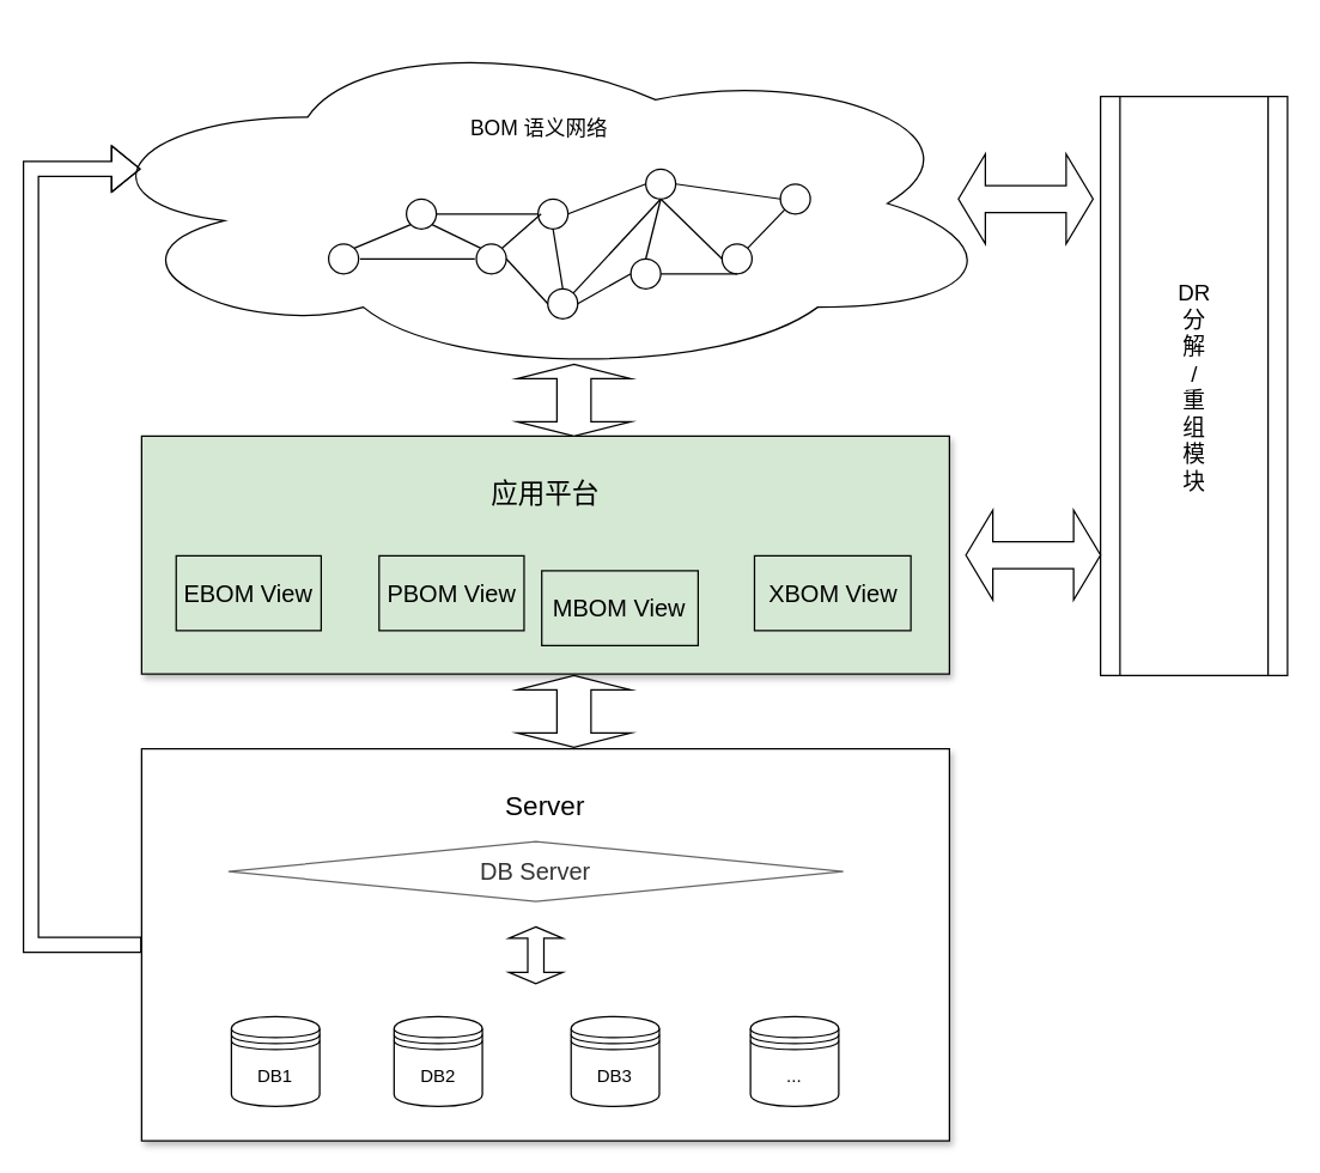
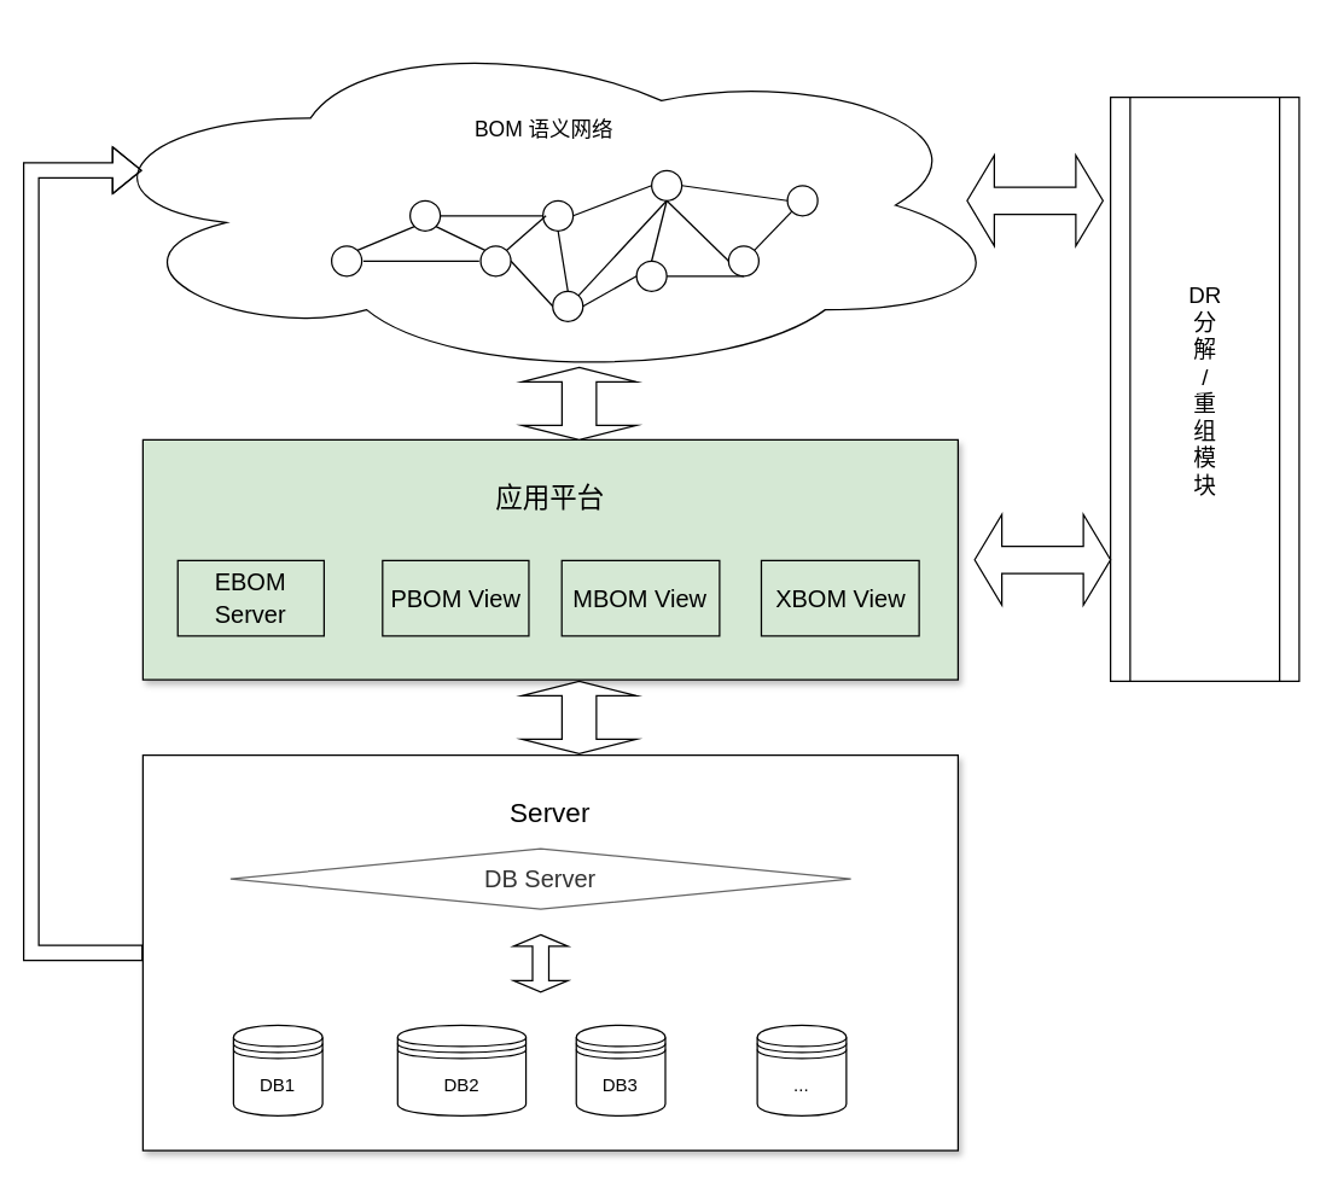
- <mxCell id="28" value="&lt;font style=&quot;font-size: 16px&quot;&gt;EBOM View&lt;/font&gt;" style="whiteSpace=wrap;html=1;shadow=0;fontSize=18;fillColor=none;strokeColor=#000000;verticalAlign=middle;" parent="1" vertex="1"><mxGeometry x="117.09" y="371" width="96.91" height="50" as="geometry" /></mxCell>
+ <mxCell id="28" value="&lt;font style=&quot;font-size: 16px&quot;&gt;EBOM Server&lt;/font&gt;" style="whiteSpace=wrap;html=1;shadow=0;fontSize=18;fillColor=none;strokeColor=#000000;verticalAlign=middle;" parent="1" vertex="1"><mxGeometry x="117.09" y="371" width="96.91" height="50" as="geometry" /></mxCell>
- <mxCell id="30" value="&lt;font style=&quot;font-size: 16px&quot;&gt;M&lt;/font&gt;BOM View" style="whiteSpace=wrap;html=1;shadow=0;fontSize=16;fillColor=none;strokeColor=#000000;verticalAlign=middle;" parent="1" vertex="1"><mxGeometry x="361.47" y="381" width="104.53" height="50" as="geometry" /></mxCell>
+ <mxCell id="30" value="&lt;font style=&quot;font-size: 16px&quot;&gt;M&lt;/font&gt;BOM View" style="whiteSpace=wrap;html=1;shadow=0;fontSize=16;fillColor=none;strokeColor=#000000;verticalAlign=middle;" parent="1" vertex="1"><mxGeometry x="371.47" y="371" width="104.53" height="50" as="geometry" /></mxCell>
- <mxCell id="38" value="DB2" style="shape=datastore;whiteSpace=wrap;html=1;" vertex="1" parent="1"><mxGeometry x="262.75" y="679" width="59" height="60" as="geometry" /></mxCell>
+ <mxCell id="38" value="DB2" style="shape=datastore;whiteSpace=wrap;html=1;" vertex="1" parent="1"><mxGeometry x="262.75" y="679" width="85" height="60" as="geometry" /></mxCell>
